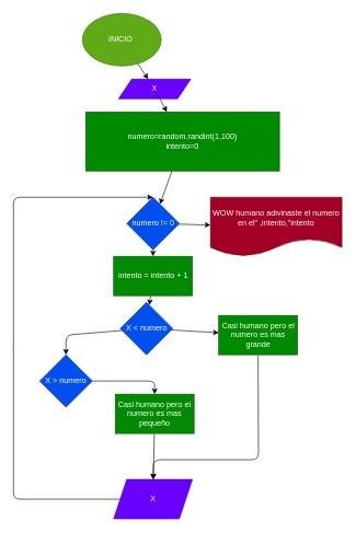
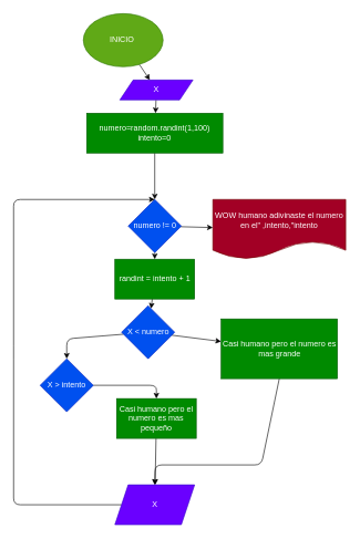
- <mxCell id="7" value="&lt;div&gt;numero=random.randint(1,100)&lt;/div&gt;&lt;div&gt;intento=0&lt;/div&gt;" style="whiteSpace=wrap;html=1;fillColor=#008a00;fontColor=#ffffff;strokeColor=#005700;" parent="1" vertex="1"><mxGeometry x="130" y="170" width="295" height="90" as="geometry" /></mxCell>
+ <mxCell id="7" value="&lt;div&gt;numero=random.randint(1,100)&lt;/div&gt;&lt;div&gt;intento=0&lt;/div&gt;" style="whiteSpace=wrap;html=1;fillColor=#008a00;fontColor=#ffffff;strokeColor=#005700;" parent="1" vertex="1"><mxGeometry x="130" y="170" width="205" height="60" as="geometry" /></mxCell>
- <mxCell id="12" value="intento = intento + 1" style="whiteSpace=wrap;html=1;fillColor=#008a00;fontColor=#ffffff;strokeColor=#005700;" parent="1" vertex="1"><mxGeometry x="172.5" y="390" width="120" height="60" as="geometry" /></mxCell>
+ <mxCell id="12" value="randint = intento + 1" style="whiteSpace=wrap;html=1;fillColor=#008a00;fontColor=#ffffff;strokeColor=#005700;" parent="1" vertex="1"><mxGeometry x="172.5" y="390" width="120" height="60" as="geometry" /></mxCell>
- <mxCell id="17" value="Casi humano pero el numero es mas grande" style="whiteSpace=wrap;html=1;fillColor=#008a00;fontColor=#ffffff;strokeColor=#005700;" parent="1" vertex="1"><mxGeometry x="332.5" y="480" width="120" height="60" as="geometry" /></mxCell>
+ <mxCell id="17" value="Casi humano pero el numero es mas grande" style="whiteSpace=wrap;html=1;fillColor=#008a00;fontColor=#ffffff;strokeColor=#005700;" parent="1" vertex="1"><mxGeometry x="332.5" y="480" width="175" height="90" as="geometry" /></mxCell>
- <mxCell id="19" value="X &amp;gt; numero" style="rhombus;whiteSpace=wrap;html=1;fillColor=#0050ef;fontColor=#ffffff;strokeColor=#001DBC;" parent="1" vertex="1"><mxGeometry x="60" y="540" width="80" height="80" as="geometry" /></mxCell>
+ <mxCell id="19" value="X &amp;gt; intento" style="rhombus;whiteSpace=wrap;html=1;fillColor=#0050ef;fontColor=#ffffff;strokeColor=#001DBC;" parent="1" vertex="1"><mxGeometry x="60" y="540" width="80" height="80" as="geometry" /></mxCell>
